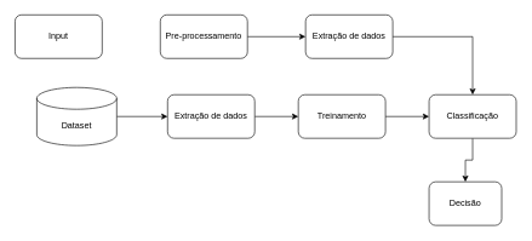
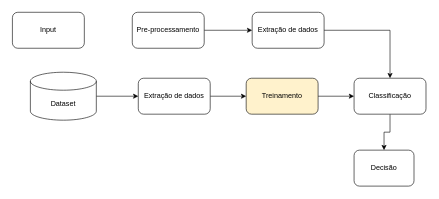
- <mxCell id="10" value="Treinamento" style="rounded=1;whiteSpace=wrap;html=1;" vertex="1" parent="1"><mxGeometry x="410" y="130" width="120" height="60" as="geometry" /></mxCell>
+ <mxCell id="10" value="Treinamento" style="rounded=1;whiteSpace=wrap;html=1;fillColor=#fff2cc;" vertex="1" parent="1"><mxGeometry x="410" y="130" width="120" height="60" as="geometry" /></mxCell>
